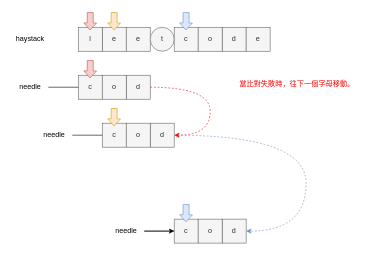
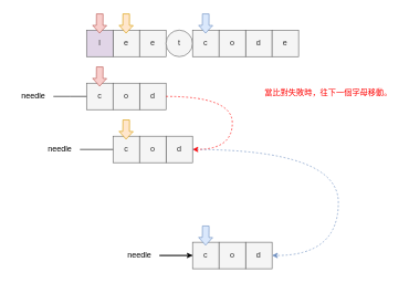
- <mxCell id="10" value="haystack" style="text;html=1;align=center;verticalAlign=middle;whiteSpace=wrap;rounded=0;" parent="1" vertex="1"><mxGeometry x="20" y="50" width="60" height="30" as="geometry" /></mxCell>
- <mxCell id="6" value="l" style="rounded=0;whiteSpace=wrap;html=1;fillColor=#f5f5f5;fontColor=#333333;strokeColor=#666666;" parent="1" vertex="1"><mxGeometry x="130" y="45" width="40" height="40" as="geometry" /></mxCell>
+ <mxCell id="6" value="l" style="rounded=0;whiteSpace=wrap;html=1;fillColor=#e1d5e7;fontColor=#333333;strokeColor=#666666;" parent="1" vertex="1"><mxGeometry x="130" y="45" width="40" height="40" as="geometry" /></mxCell>
